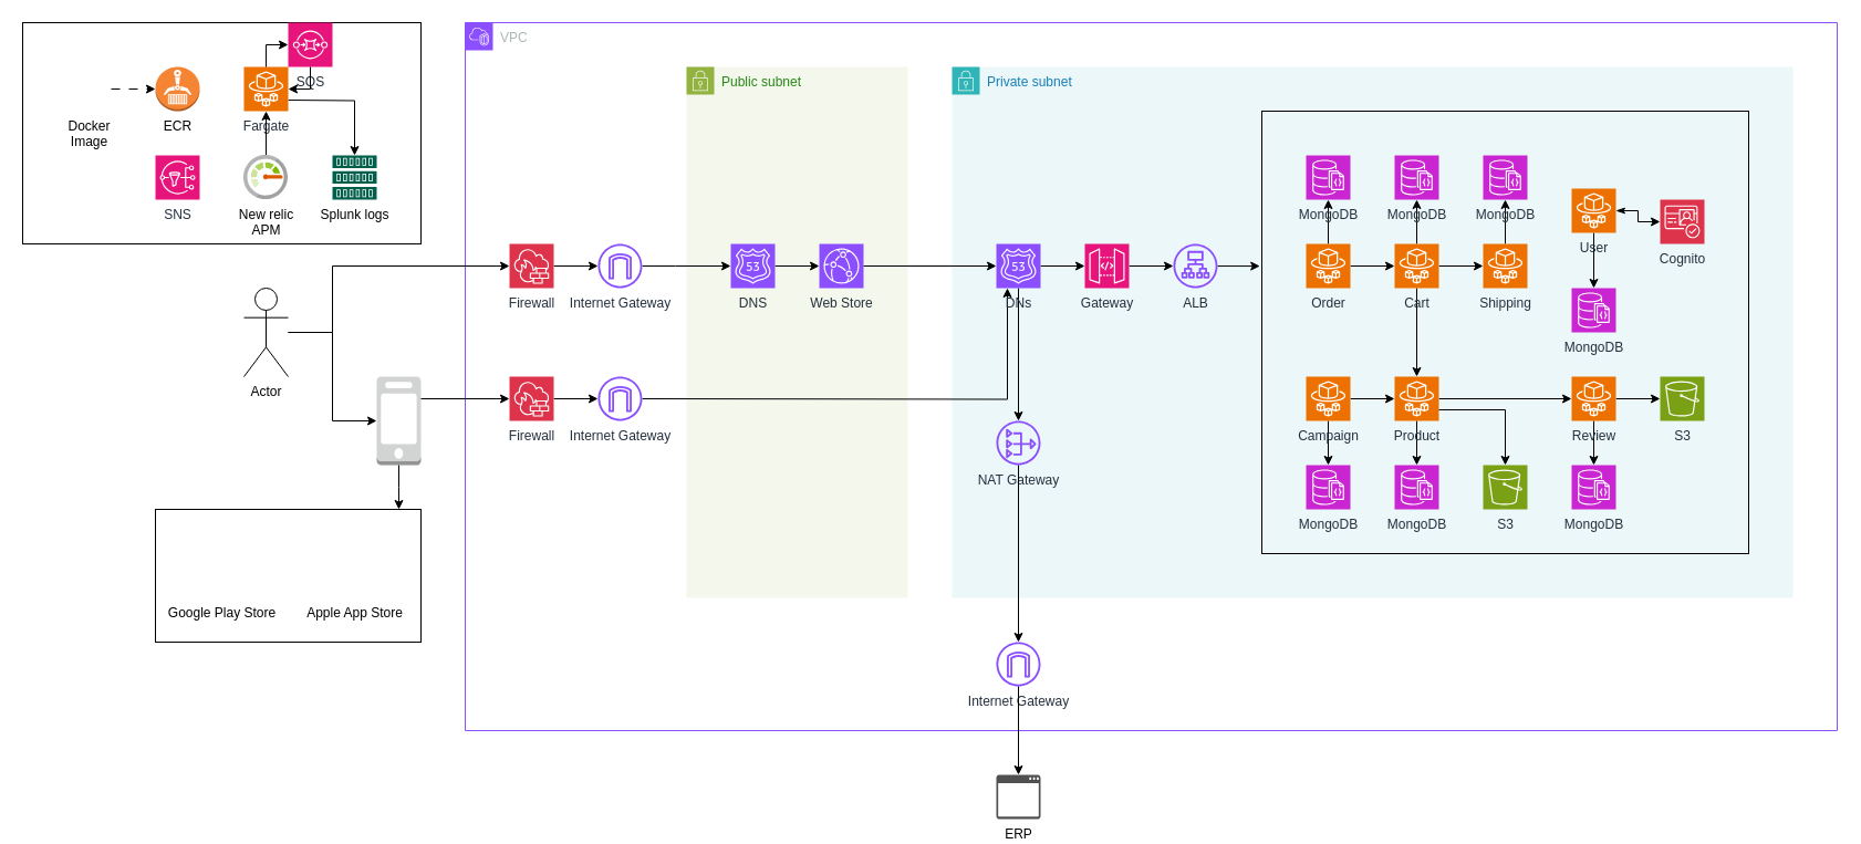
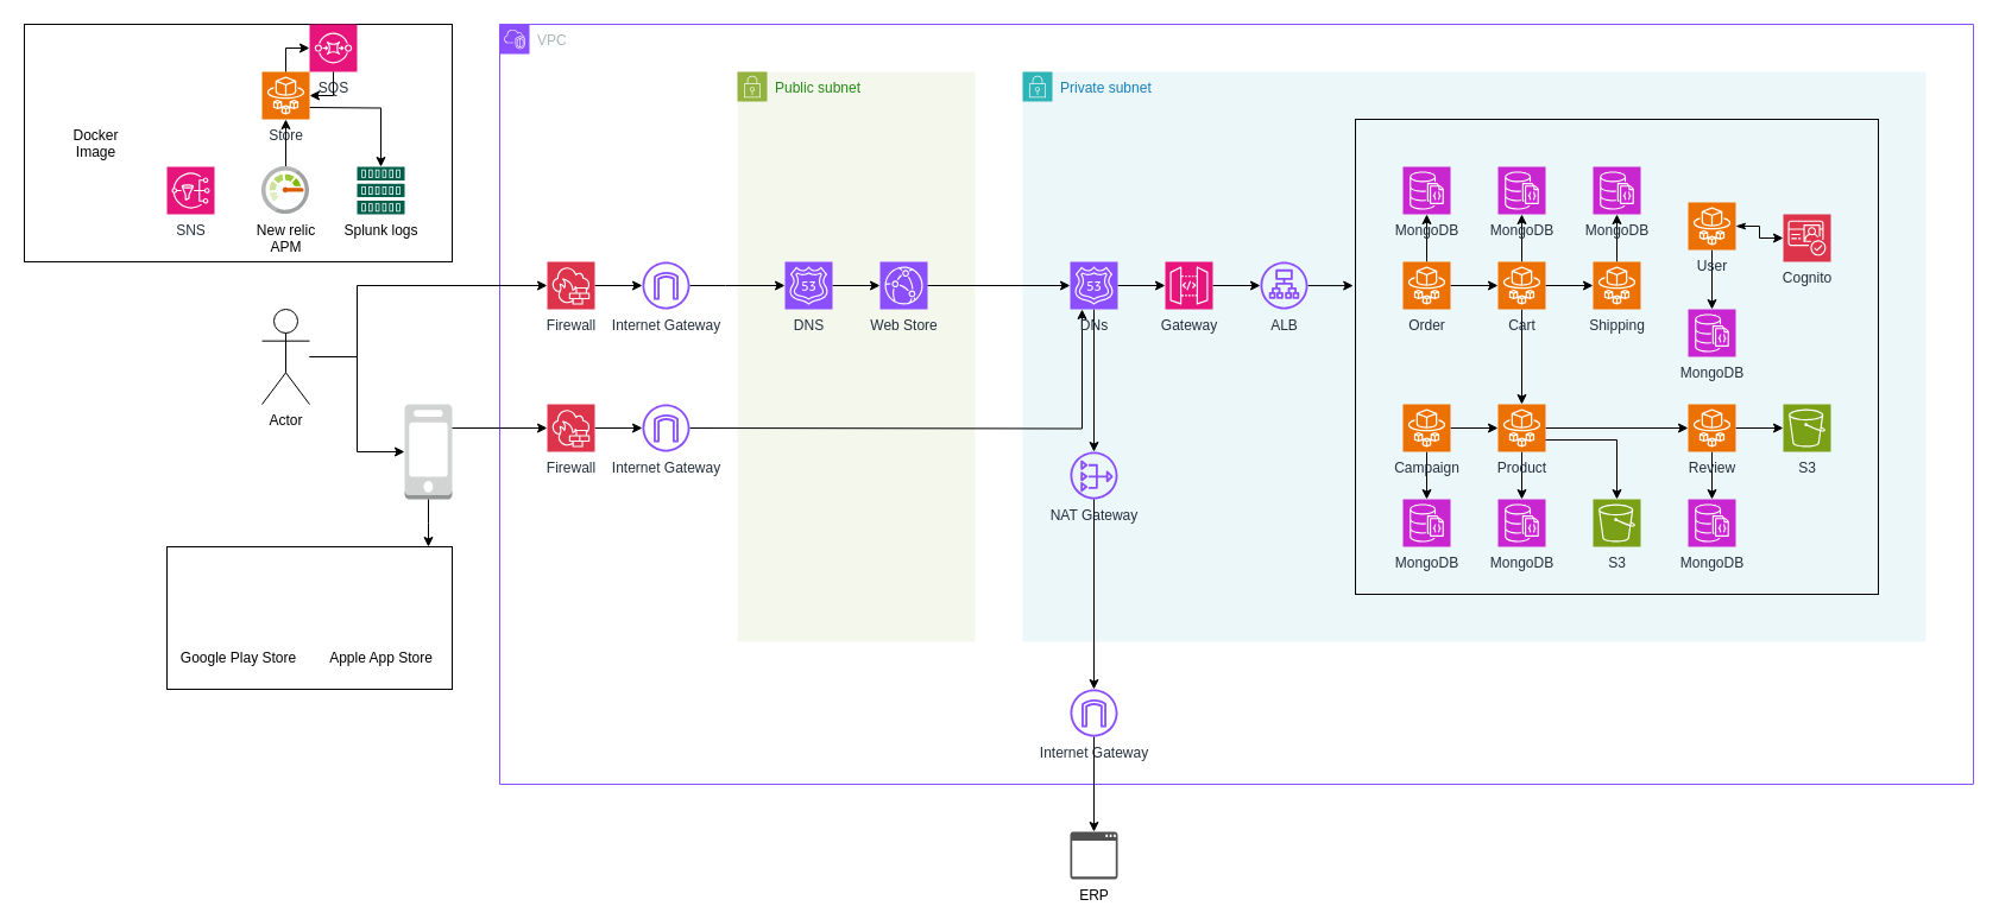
- <mxCell id="53" value="" style="edgeStyle=orthogonalEdgeStyle;rounded=0;orthogonalLoop=1;jettySize=auto;html=1;dashed=1;dashPattern=8 8;" edge="1" parent="15" source="54" target="52"><mxGeometry relative="1" as="geometry" /></mxCell>
- <mxCell id="52" value="ECR" style="outlineConnect=0;dashed=1;verticalLabelPosition=bottom;verticalAlign=top;align=center;html=1;shape=mxgraph.aws3.ecr;fillColor=#F58534;gradientColor=none;dashPattern=8 8;" vertex="1" parent="15"><mxGeometry x="140" y="60" width="40" height="40" as="geometry" /></mxCell>
- <mxCell id="51" value="Fargate" style="sketch=0;points=[[0,0,0],[0.25,0,0],[0.5,0,0],[0.75,0,0],[1,0,0],[0,1,0],[0.25,1,0],[0.5,1,0],[0.75,1,0],[1,1,0],[0,0.25,0],[0,0.5,0],[0,0.75,0],[1,0.25,0],[1,0.5,0],[1,0.75,0]];outlineConnect=0;fontColor=#232F3E;fillColor=#ED7100;strokeColor=#ffffff;dashed=0;verticalLabelPosition=bottom;verticalAlign=top;align=center;html=1;fontSize=12;fontStyle=0;aspect=fixed;shape=mxgraph.aws4.resourceIcon;resIcon=mxgraph.aws4.fargate;" vertex="1" parent="15"><mxGeometry x="220" y="60" width="40" height="40" as="geometry" /></mxCell>
+ <mxCell id="51" value="Store" style="sketch=0;points=[[0,0,0],[0.25,0,0],[0.5,0,0],[0.75,0,0],[1,0,0],[0,1,0],[0.25,1,0],[0.5,1,0],[0.75,1,0],[1,1,0],[0,0.25,0],[0,0.5,0],[0,0.75,0],[1,0.25,0],[1,0.5,0],[1,0.75,0]];outlineConnect=0;fontColor=#232F3E;fillColor=#ED7100;strokeColor=#ffffff;dashed=0;verticalLabelPosition=bottom;verticalAlign=top;align=center;html=1;fontSize=12;fontStyle=0;aspect=fixed;shape=mxgraph.aws4.resourceIcon;resIcon=mxgraph.aws4.fargate;" vertex="1" parent="15"><mxGeometry x="220" y="60" width="40" height="40" as="geometry" /></mxCell>
